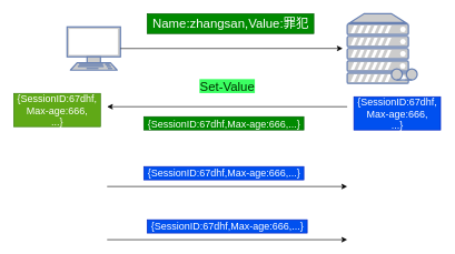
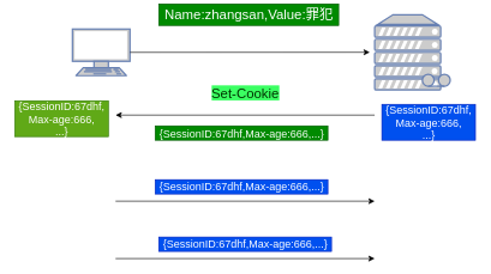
- <mxCell id="7" value="Name:zhangsan,Value:罪犯" style="text;html=1;align=center;verticalAlign=middle;resizable=0;points=[];autosize=1;strokeColor=#005700;fillColor=#008a00;fontSize=19;fontColor=#ffffff;" parent="1" vertex="1"><mxGeometry x="220" y="20" width="250" height="30" as="geometry" /></mxCell>
+ <mxCell id="7" value="Name:zhangsan,Value:罪犯" style="text;html=1;align=center;verticalAlign=middle;resizable=0;points=[];autosize=1;strokeColor=#005700;fillColor=#008a00;fontSize=19;fontColor=#ffffff;" parent="1" vertex="1"><mxGeometry x="220" y="5" width="250" height="30" as="geometry" /></mxCell>
- <mxCell id="6" value="&lt;span style=&quot;background-color: rgb(59 , 255 , 98)&quot;&gt;Set-Value&lt;/span&gt;" style="text;html=1;align=center;verticalAlign=middle;resizable=0;points=[];autosize=1;strokeColor=none;fillColor=none;fontSize=19;fontColor=#003300;" parent="1" vertex="1"><mxGeometry x="285" y="115" width="110" height="30" as="geometry" /></mxCell>
+ <mxCell id="6" value="&lt;span style=&quot;background-color: rgb(59 , 255 , 98)&quot;&gt;Set-Cookie&lt;/span&gt;" style="text;html=1;align=center;verticalAlign=middle;resizable=0;points=[];autosize=1;strokeColor=none;fillColor=none;fontSize=19;fontColor=#003300;" parent="1" vertex="1"><mxGeometry x="285" y="115" width="110" height="30" as="geometry" /></mxCell>
